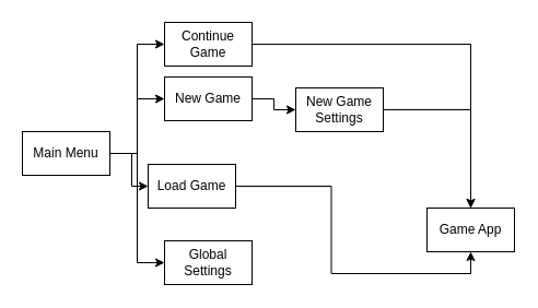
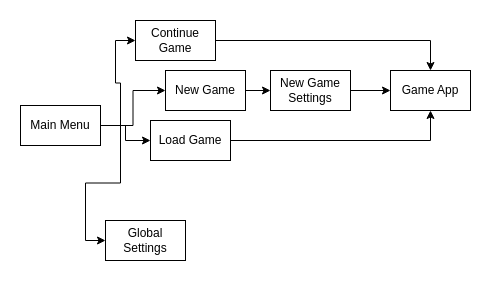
- <mxCell id="8" value="Continue Game" style="rounded=0;whiteSpace=wrap;html=1;" vertex="1" parent="1"><mxGeometry x="150" y="20" width="80" height="40" as="geometry" /></mxCell>
+ <mxCell id="8" value="Continue Game" style="rounded=0;whiteSpace=wrap;html=1;" vertex="1" parent="1"><mxGeometry x="135" y="20" width="80" height="40" as="geometry" /></mxCell>
- <mxCell id="10" value="New Game" style="rounded=0;whiteSpace=wrap;html=1;" vertex="1" parent="1"><mxGeometry x="150" y="70" width="80" height="40" as="geometry" /></mxCell>
+ <mxCell id="10" value="New Game" style="rounded=0;whiteSpace=wrap;html=1;" vertex="1" parent="1"><mxGeometry x="165" y="70" width="80" height="40" as="geometry" /></mxCell>
- <mxCell id="15" value="New Game Settings" style="rounded=0;whiteSpace=wrap;html=1;" vertex="1" parent="1"><mxGeometry x="270" y="80" width="80" height="40" as="geometry" /></mxCell>
+ <mxCell id="15" value="New Game Settings" style="rounded=0;whiteSpace=wrap;html=1;" vertex="1" parent="1"><mxGeometry x="270" y="70" width="80" height="40" as="geometry" /></mxCell>
- <mxCell id="6" value="Main Menu" style="rounded=0;whiteSpace=wrap;html=1;" vertex="1" parent="1"><mxGeometry x="20" y="120" width="80" height="40" as="geometry" /></mxCell>
+ <mxCell id="6" value="Main Menu" style="rounded=0;whiteSpace=wrap;html=1;" vertex="1" parent="1"><mxGeometry x="20" y="105" width="80" height="40" as="geometry" /></mxCell>
- <mxCell id="13" value="Load Game" style="rounded=0;whiteSpace=wrap;html=1;" vertex="1" parent="1"><mxGeometry x="135" y="150" width="80" height="40" as="geometry" /></mxCell>
+ <mxCell id="13" value="Load Game" style="rounded=0;whiteSpace=wrap;html=1;" vertex="1" parent="1"><mxGeometry x="150" y="120" width="80" height="40" as="geometry" /></mxCell>
- <mxCell id="16" value="Game App" style="rounded=0;whiteSpace=wrap;html=1;" vertex="1" parent="1"><mxGeometry x="390" y="190" width="80" height="40" as="geometry" /></mxCell>
+ <mxCell id="16" value="Game App" style="rounded=0;whiteSpace=wrap;html=1;" vertex="1" parent="1"><mxGeometry x="390" y="70" width="80" height="40" as="geometry" /></mxCell>
- <mxCell id="11" value="Global Settings" style="rounded=0;whiteSpace=wrap;html=1;" vertex="1" parent="1"><mxGeometry x="150" y="220" width="80" height="40" as="geometry" /></mxCell>
+ <mxCell id="11" value="Global Settings" style="rounded=0;whiteSpace=wrap;html=1;" vertex="1" parent="1"><mxGeometry x="105" y="220" width="80" height="40" as="geometry" /></mxCell>
